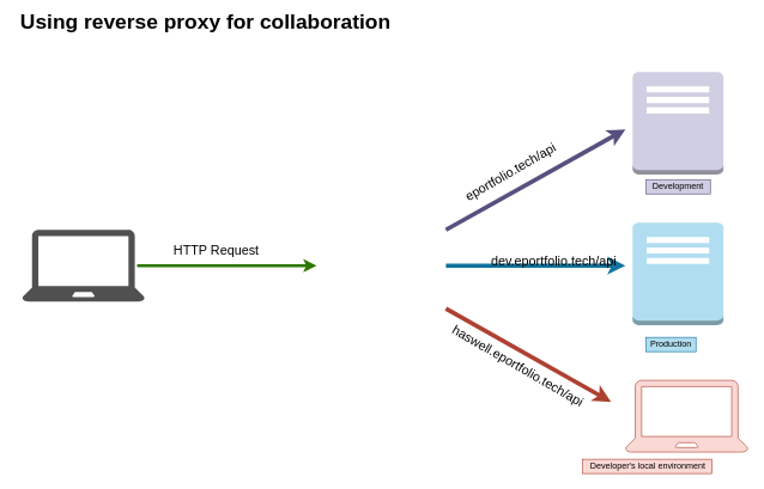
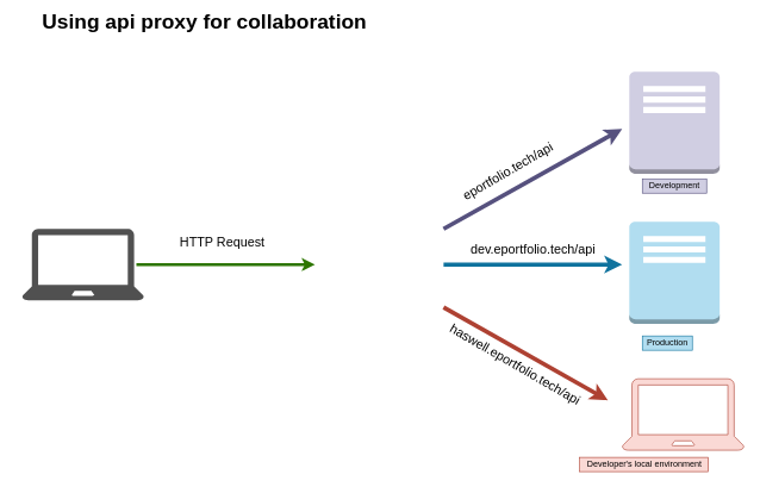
- <mxCell id="18" value="&lt;font size=&quot;1&quot;&gt;&lt;b style=&quot;font-size: 29px&quot;&gt;Using reverse proxy for collaboration&lt;/b&gt;&lt;/font&gt;" style="text;html=1;align=center;verticalAlign=middle;resizable=0;points=[];autosize=1;" vertex="1" parent="1"><mxGeometry x="20" y="20" width="530" height="20" as="geometry" /></mxCell>
+ <mxCell id="18" value="&lt;font size=&quot;1&quot;&gt;&lt;b style=&quot;font-size: 29px&quot;&gt;Using api proxy for collaboration&lt;/b&gt;&lt;/font&gt;" style="text;html=1;align=center;verticalAlign=middle;resizable=0;points=[];autosize=1;" vertex="1" parent="1"><mxGeometry x="20" y="20" width="530" height="20" as="geometry" /></mxCell>
- <mxCell id="14" value="&lt;font style=&quot;font-size: 18px&quot;&gt;HTTP Request&lt;/font&gt;" style="text;html=1;align=center;verticalAlign=middle;resizable=0;points=[];autosize=1;strokeWidth=1;" vertex="1" parent="1"><mxGeometry x="235" y="340" width="130" height="20" as="geometry" /></mxCell>
+ <mxCell id="14" value="&lt;font style=&quot;font-size: 18px&quot;&gt;HTTP Request&lt;/font&gt;" style="text;html=1;align=center;verticalAlign=middle;resizable=0;points=[];autosize=1;strokeWidth=1;" vertex="1" parent="1"><mxGeometry x="245" y="330" width="130" height="20" as="geometry" /></mxCell>
- <mxCell id="11" value="&lt;font style=&quot;font-size: 18px&quot;&gt;dev.eportfolio.tech/api&lt;/font&gt;" style="text;html=1;align=center;verticalAlign=middle;resizable=0;points=[];autosize=1;" vertex="1" parent="1"><mxGeometry x="675" y="355" width="190" height="20" as="geometry" /></mxCell>
+ <mxCell id="11" value="&lt;font style=&quot;font-size: 18px&quot;&gt;dev.eportfolio.tech/api&lt;/font&gt;" style="text;html=1;align=center;verticalAlign=middle;resizable=0;points=[];autosize=1;" vertex="1" parent="1"><mxGeometry x="650" y="340" width="190" height="20" as="geometry" /></mxCell>
